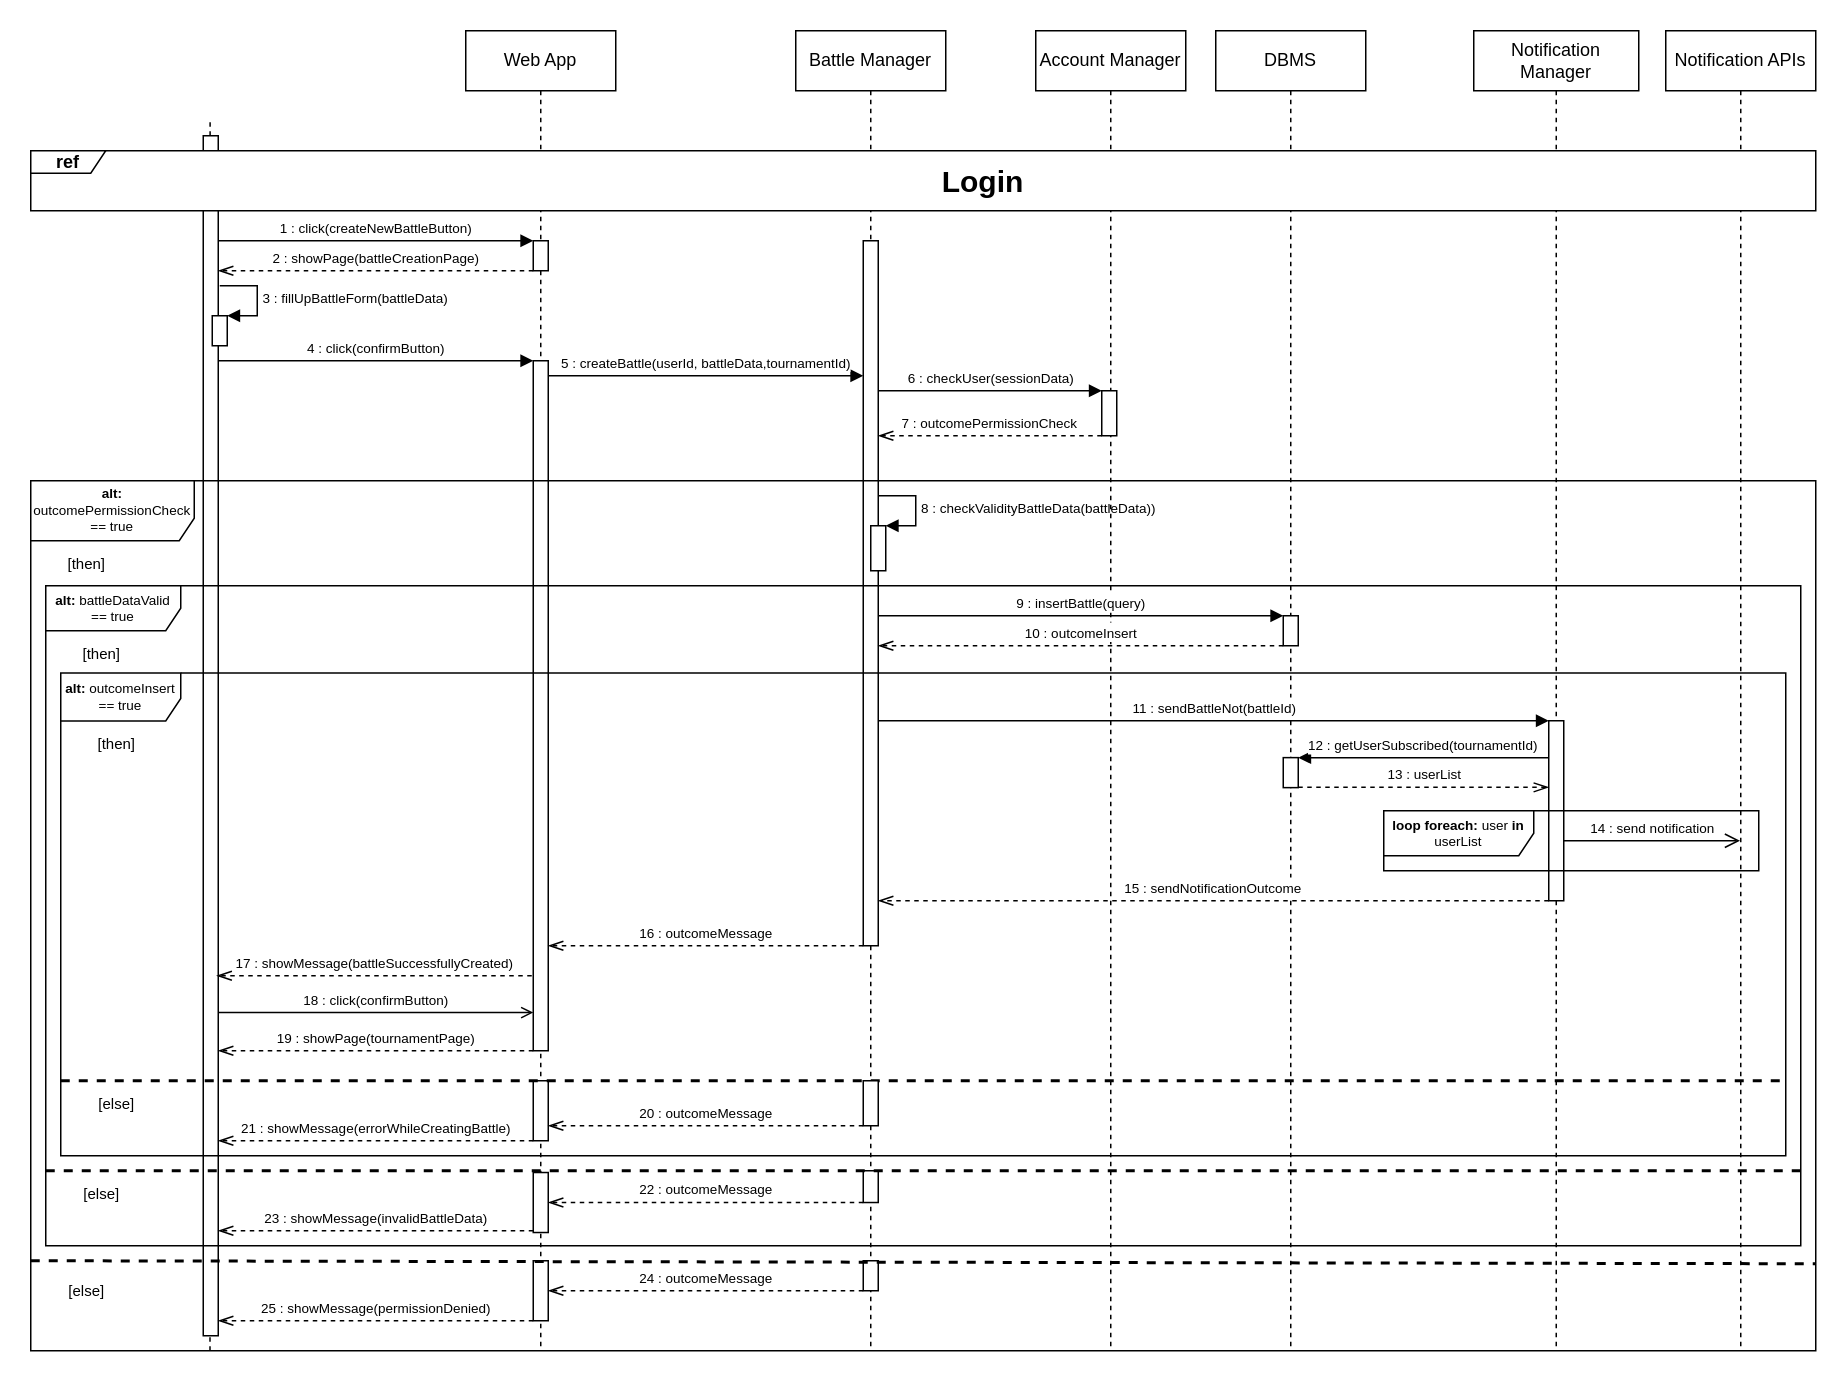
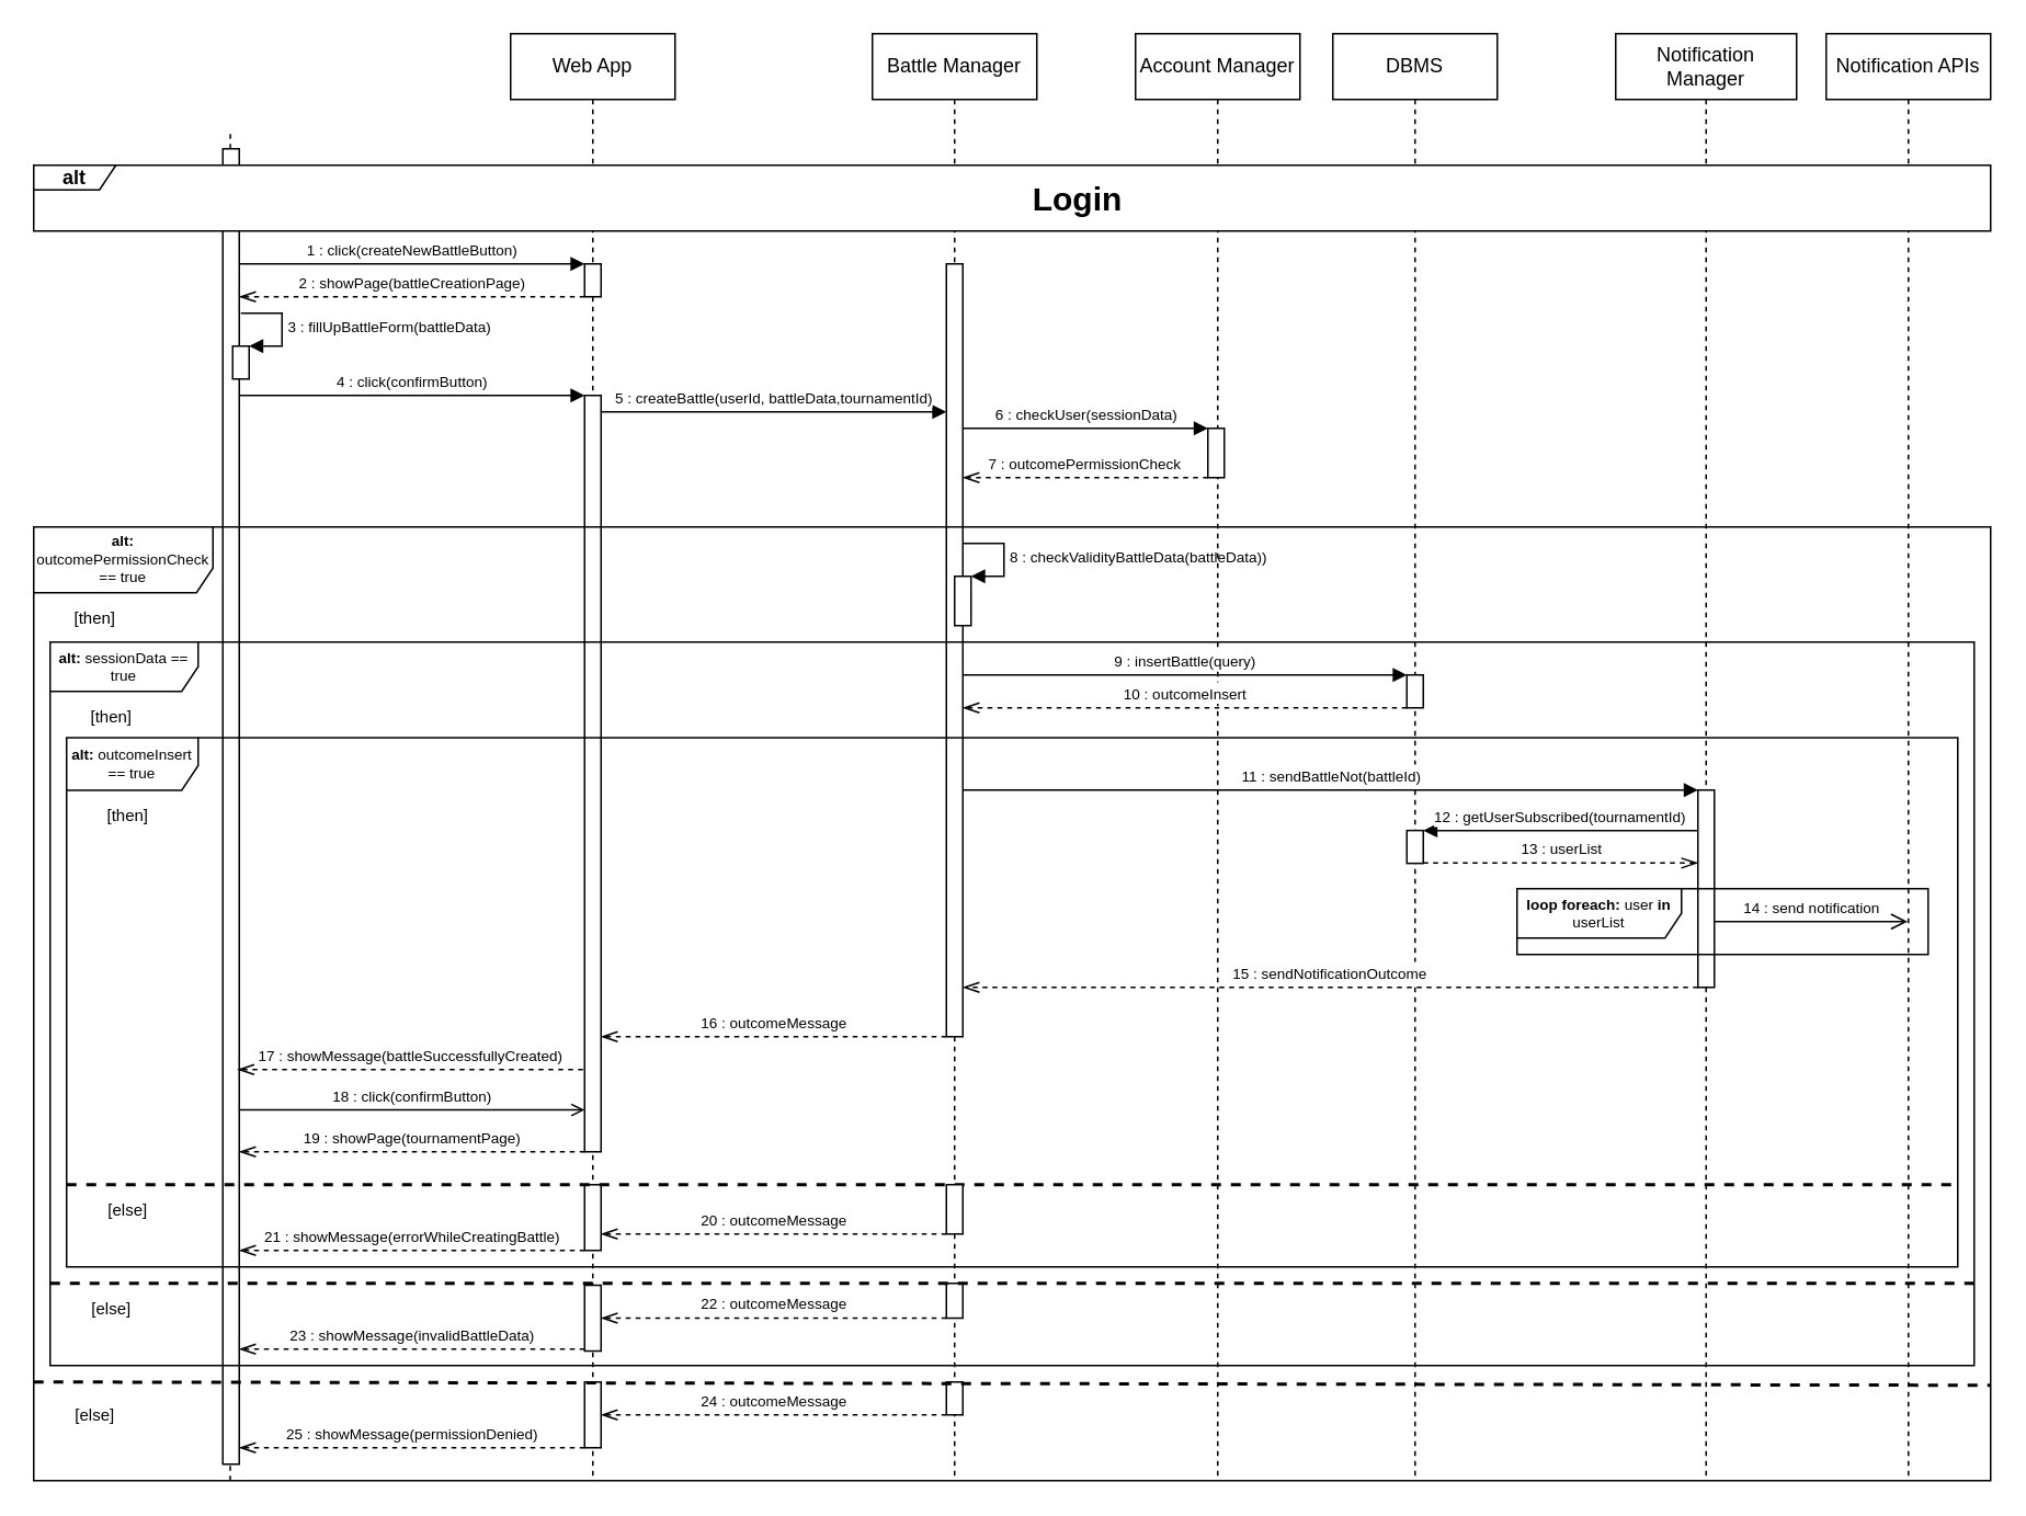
- <mxCell id="23" value="&lt;b&gt;ref&lt;/b&gt;" style="shape=umlFrame;whiteSpace=wrap;html=1;pointerEvents=0;width=50;height=15;labelBorderColor=none;labelBackgroundColor=none;fontColor=default;swimlaneFillColor=default;" parent="1" vertex="1"><mxGeometry x="20" y="100" width="1190" height="40" as="geometry" /></mxCell>
+ <mxCell id="23" value="&lt;b&gt;alt&lt;/b&gt;" style="shape=umlFrame;whiteSpace=wrap;html=1;pointerEvents=0;width=50;height=15;labelBorderColor=none;labelBackgroundColor=none;fontColor=default;swimlaneFillColor=default;" parent="1" vertex="1"><mxGeometry x="20" y="100" width="1190" height="40" as="geometry" /></mxCell>
- <mxCell id="53" value="&lt;p style=&quot;line-height: 120%; font-size: 9px;&quot;&gt;&lt;b&gt;alt: &lt;/b&gt;battleDataValid == true&lt;/p&gt;" style="shape=umlFrame;whiteSpace=wrap;html=1;pointerEvents=0;width=90;height=30;verticalAlign=middle;horizontal=1;labelPosition=center;verticalLabelPosition=middle;align=center;" parent="1" vertex="1"><mxGeometry x="30" y="390" width="1170" height="440" as="geometry" /></mxCell>
+ <mxCell id="53" value="&lt;p style=&quot;line-height: 120%; font-size: 9px;&quot;&gt;&lt;b&gt;alt: &lt;/b&gt;sessionData == true&lt;/p&gt;" style="shape=umlFrame;whiteSpace=wrap;html=1;pointerEvents=0;width=90;height=30;verticalAlign=middle;horizontal=1;labelPosition=center;verticalLabelPosition=middle;align=center;" parent="1" vertex="1"><mxGeometry x="30" y="390" width="1170" height="440" as="geometry" /></mxCell>
